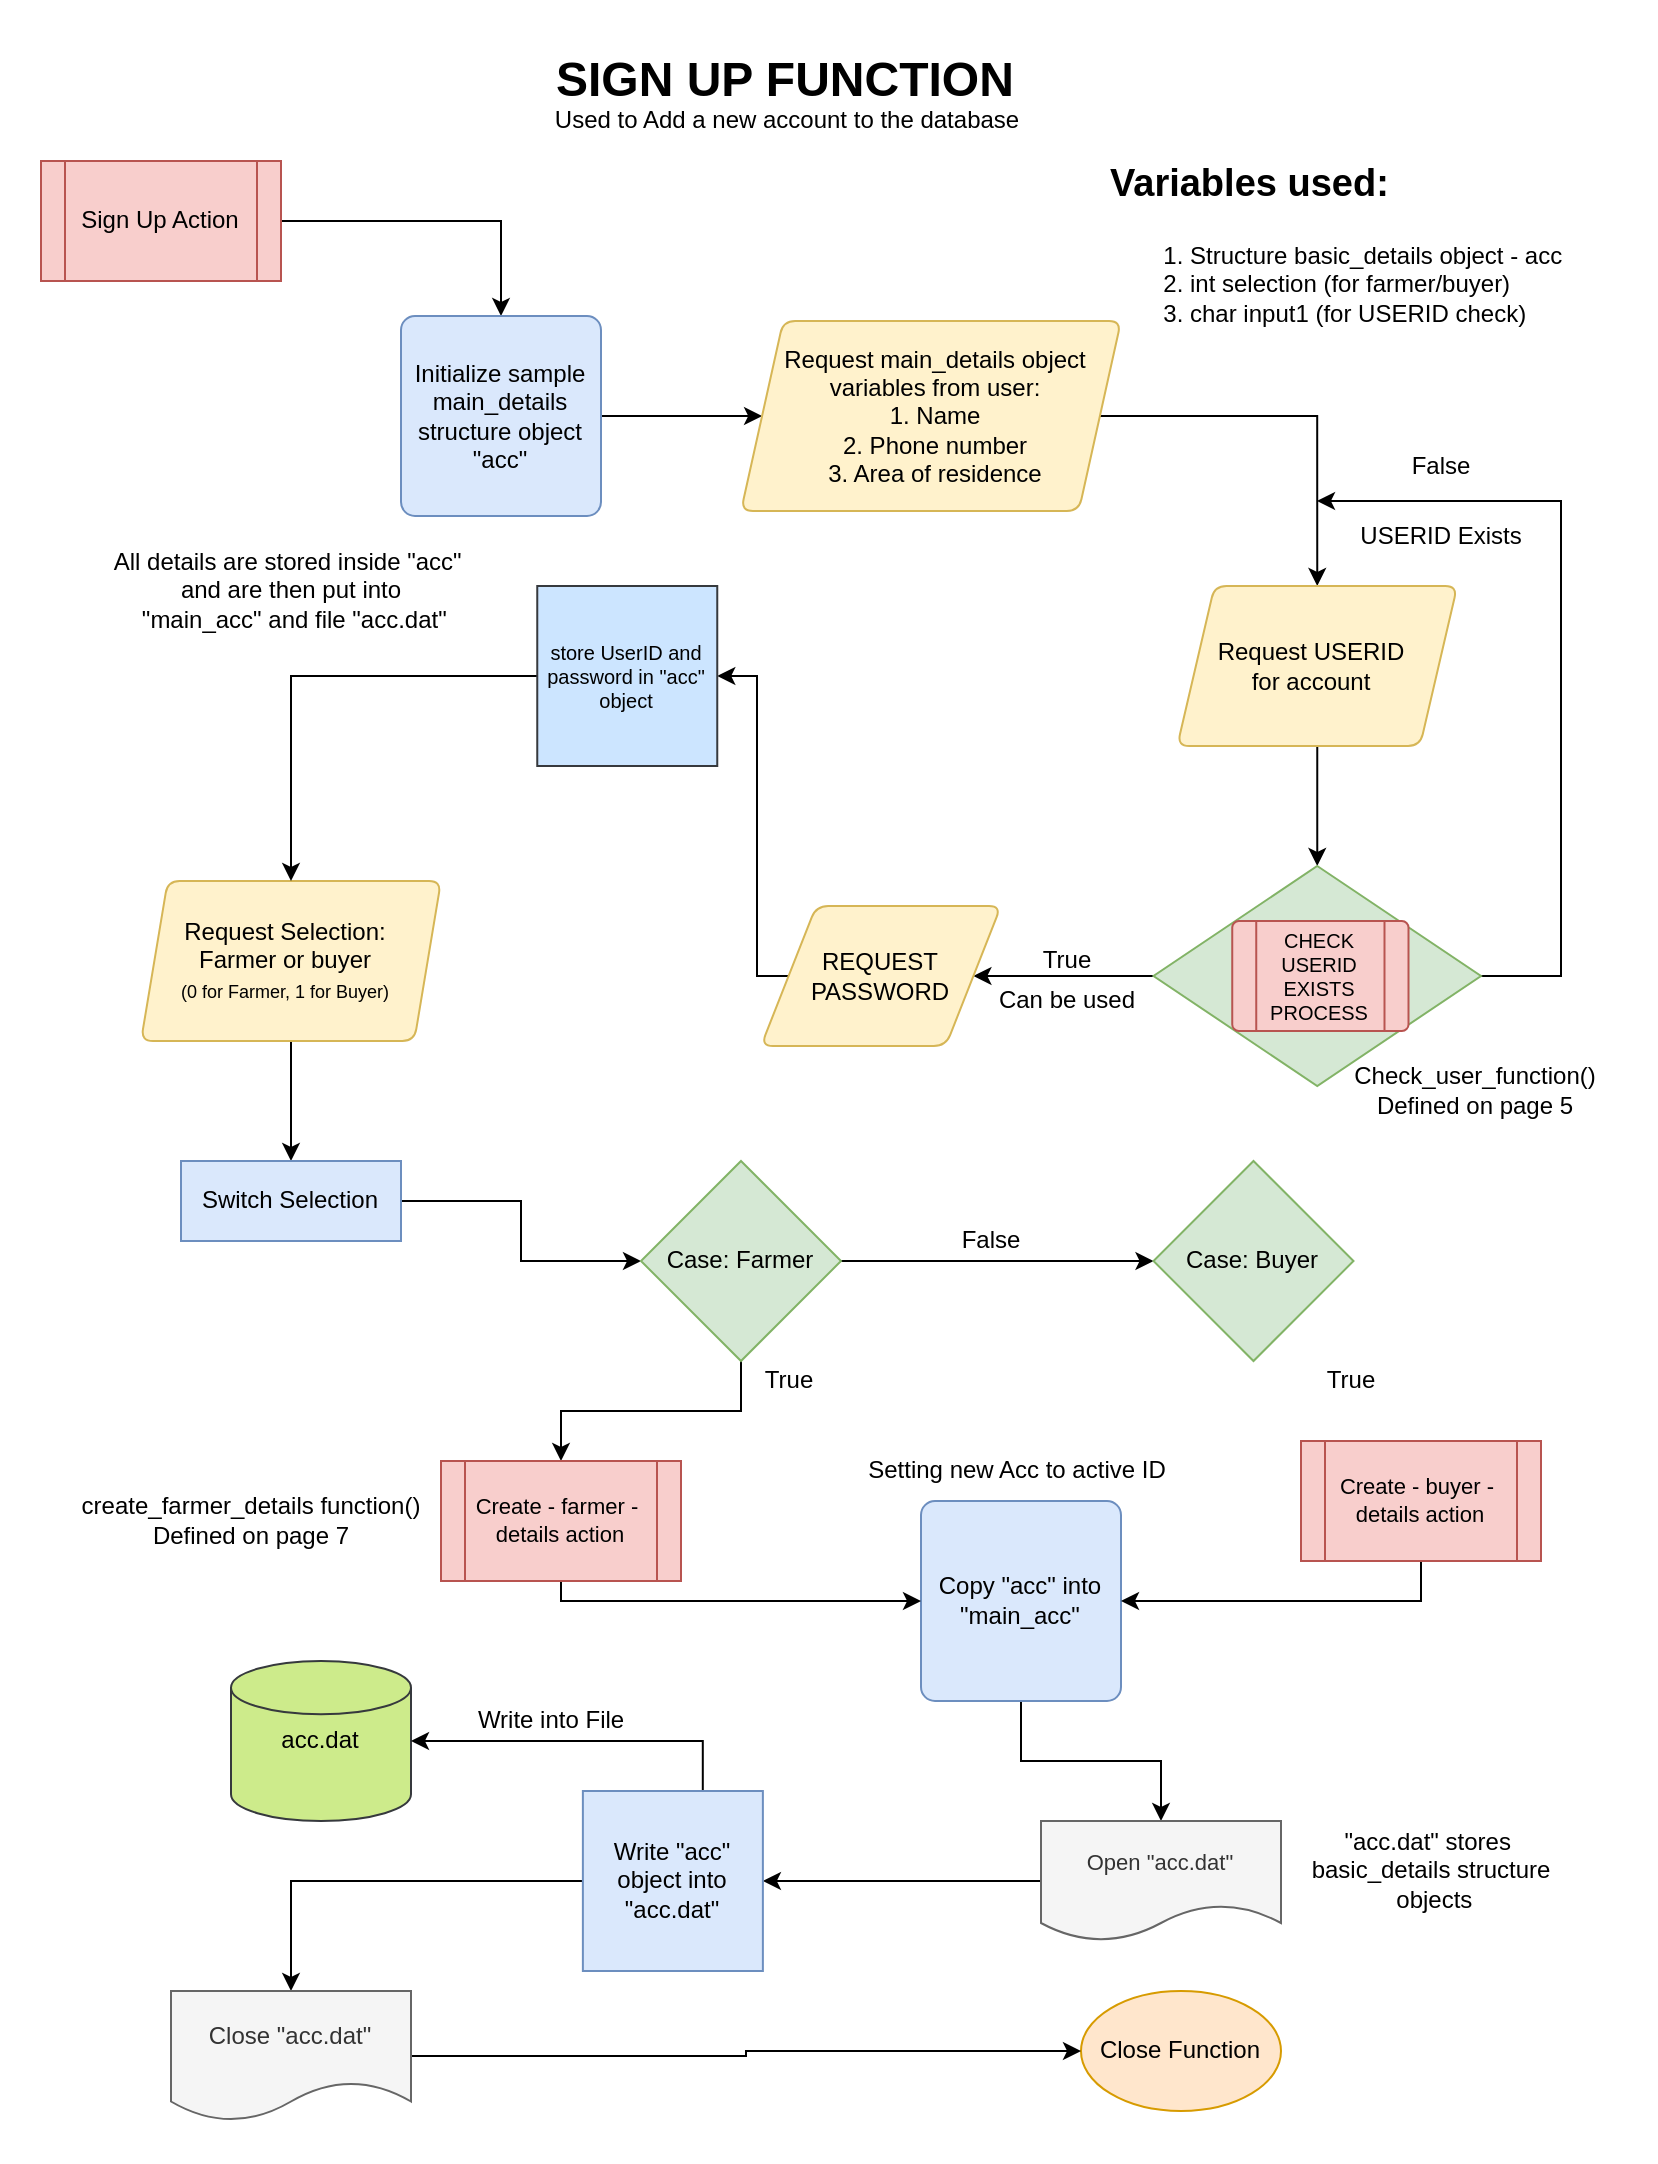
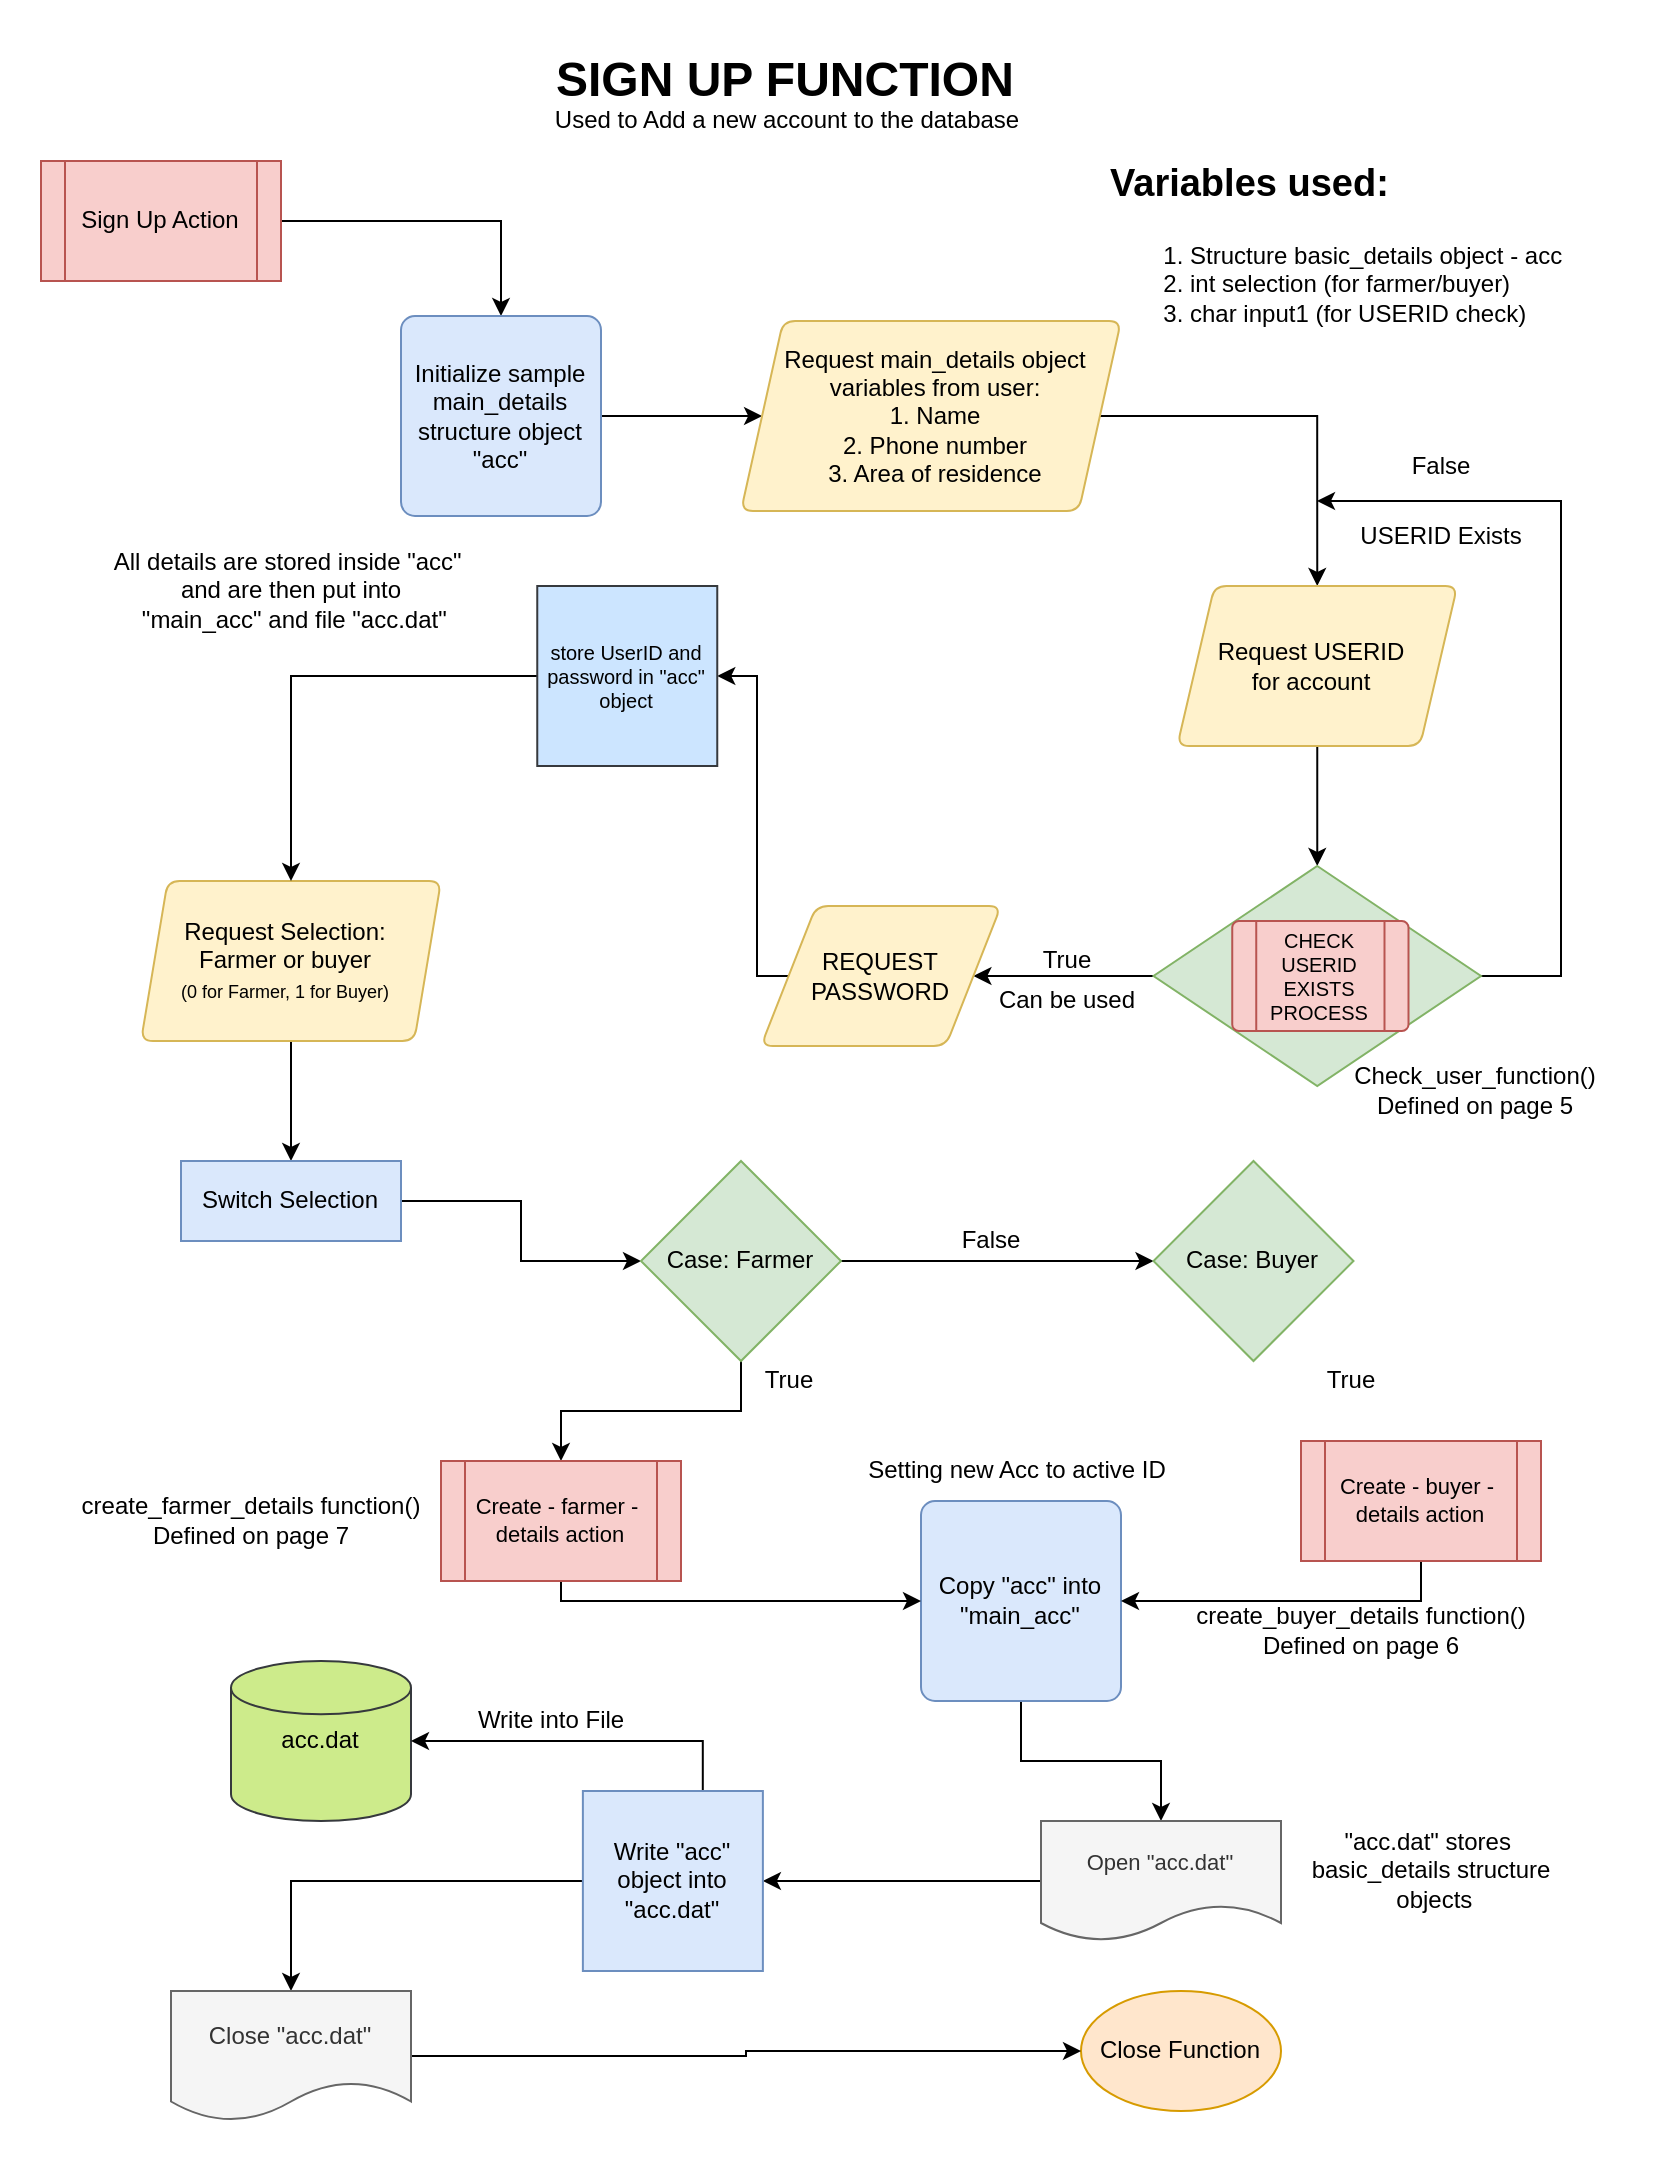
+ <mxCell id="51" value="create_buyer_details function()&lt;br&gt;Defined on page 6" style="text;html=1;align=center;verticalAlign=middle;resizable=0;points=[];autosize=1;fontSize=12;" parent="1" vertex="1"><mxGeometry x="590" y="800" width="180" height="30" as="geometry" /></mxCell>
